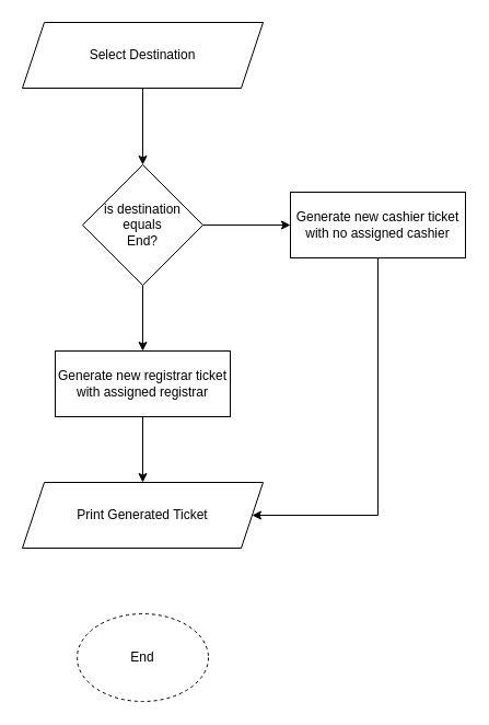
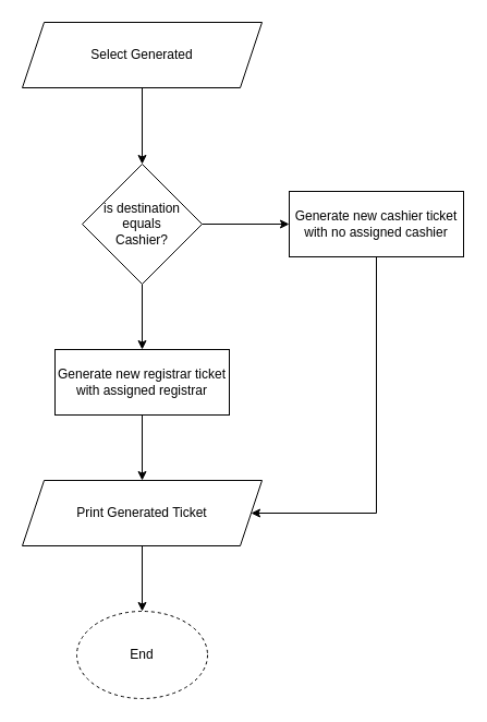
- <mxCell id="4" value="Select Destination" style="shape=parallelogram;perimeter=parallelogramPerimeter;whiteSpace=wrap;html=1;fixedSize=1;" vertex="1" parent="1"><mxGeometry x="20" y="20" width="220" height="60" as="geometry" /></mxCell>
+ <mxCell id="4" value="Select Generated" style="shape=parallelogram;perimeter=parallelogramPerimeter;whiteSpace=wrap;html=1;fixedSize=1;" vertex="1" parent="1"><mxGeometry x="20" y="20" width="220" height="60" as="geometry" /></mxCell>
- <mxCell id="7" value="is destination equals&lt;div&gt;End?&lt;/div&gt;" style="rhombus;whiteSpace=wrap;html=1;" vertex="1" parent="1"><mxGeometry x="75" y="150" width="110" height="110" as="geometry" /></mxCell>
+ <mxCell id="7" value="is destination equals&lt;div&gt;Cashier?&lt;/div&gt;" style="rhombus;whiteSpace=wrap;html=1;" vertex="1" parent="1"><mxGeometry x="75" y="150" width="110" height="110" as="geometry" /></mxCell>
+ <mxCell id="12" style="edgeStyle=orthogonalEdgeStyle;rounded=0;orthogonalLoop=1;jettySize=auto;html=1;entryX=0.5;entryY=0;entryDx=0;entryDy=0;" edge="1" parent="1" source="13" target="2"><mxGeometry relative="1" as="geometry" /></mxCell>
